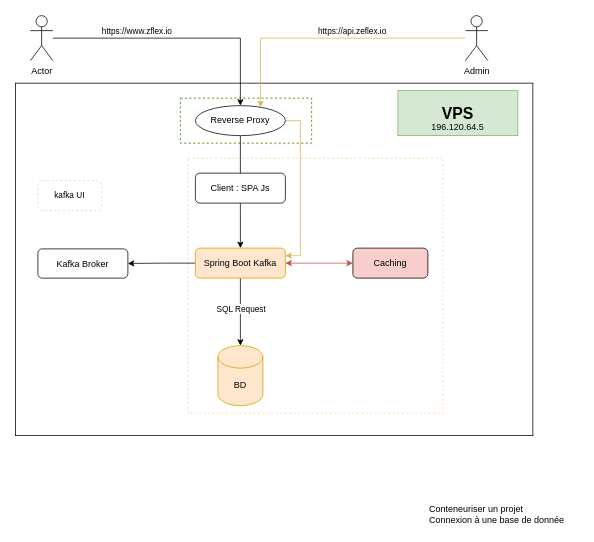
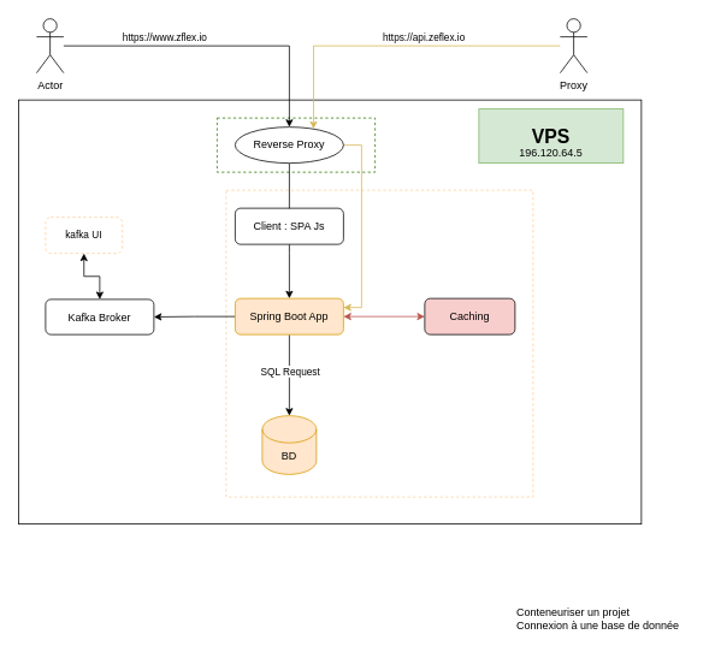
- <mxCell id="23" value="Admin" style="shape=umlActor;verticalLabelPosition=bottom;verticalAlign=top;html=1;outlineConnect=0;fontSize=12;" vertex="1" parent="1"><mxGeometry x="620" y="20" width="30" height="60" as="geometry" /></mxCell>
+ <mxCell id="23" value="Proxy" style="shape=umlActor;verticalLabelPosition=bottom;verticalAlign=top;html=1;outlineConnect=0;fontSize=12;" vertex="1" parent="1"><mxGeometry x="620" y="20" width="30" height="60" as="geometry" /></mxCell>
+ <mxCell id="27" style="edgeStyle=orthogonalEdgeStyle;rounded=0;orthogonalLoop=1;jettySize=auto;html=1;fontSize=11;startArrow=classic;startFill=1;" edge="1" parent="1" source="28" target="15"><mxGeometry relative="1" as="geometry" /></mxCell>
- <mxCell id="12" value="Spring Boot Kafka" style="rounded=1;whiteSpace=wrap;html=1;fillColor=#ffe6cc;strokeColor=#d79b00;" vertex="1" parent="1"><mxGeometry x="260" y="330" width="120" height="40" as="geometry" /></mxCell>
+ <mxCell id="12" value="Spring Boot App" style="rounded=1;whiteSpace=wrap;html=1;fillColor=#ffe6cc;strokeColor=#d79b00;" vertex="1" parent="1"><mxGeometry x="260" y="330" width="120" height="40" as="geometry" /></mxCell>
- <mxCell id="14" value="BD" style="shape=cylinder3;whiteSpace=wrap;html=1;boundedLbl=1;backgroundOutline=1;size=15;fillColor=#ffe6cc;strokeColor=#d79b00;" vertex="1" parent="1"><mxGeometry x="290" y="460" width="60" height="80" as="geometry" /></mxCell>
+ <mxCell id="14" value="BD" style="shape=cylinder3;whiteSpace=wrap;html=1;boundedLbl=1;backgroundOutline=1;size=15;fillColor=#ffe6cc;strokeColor=#d79b00;" vertex="1" parent="1"><mxGeometry x="290" y="460" width="60" height="65" as="geometry" /></mxCell>
